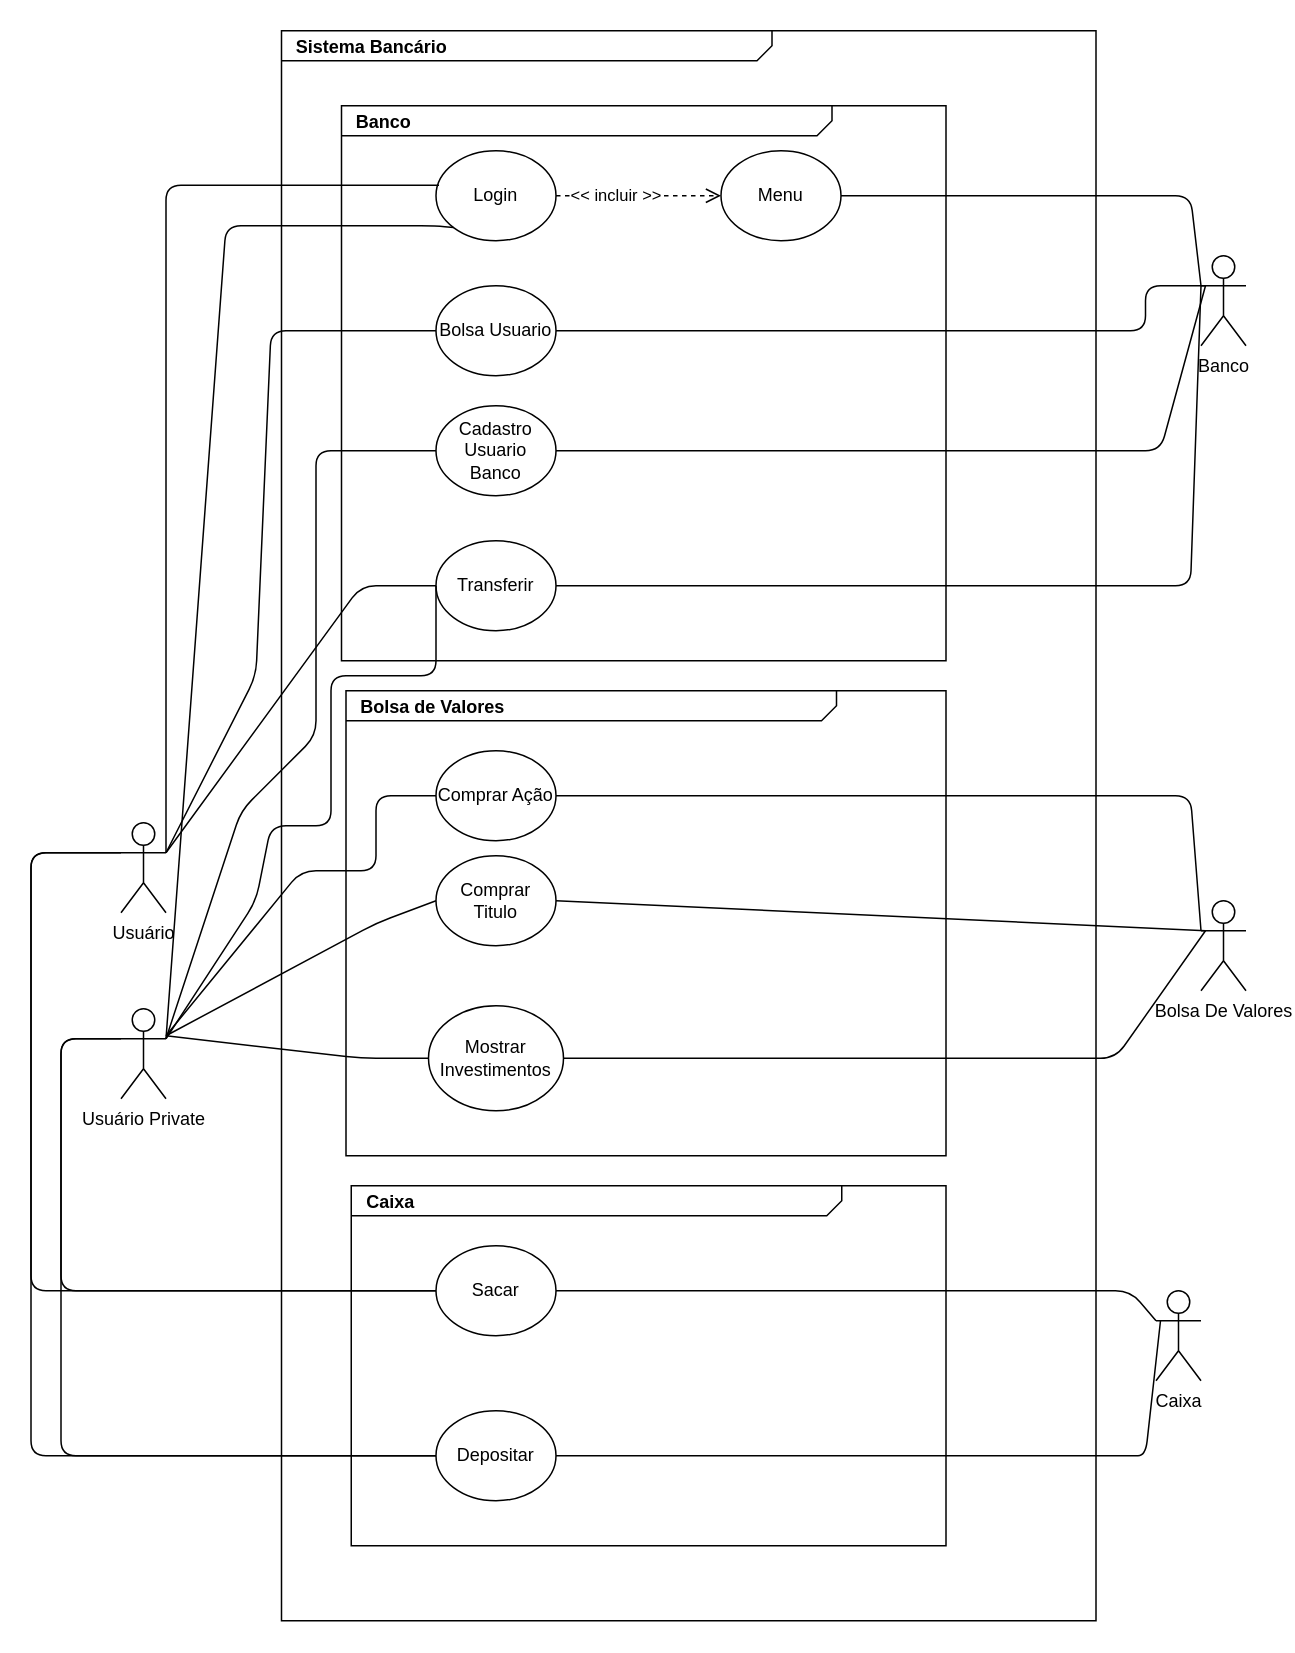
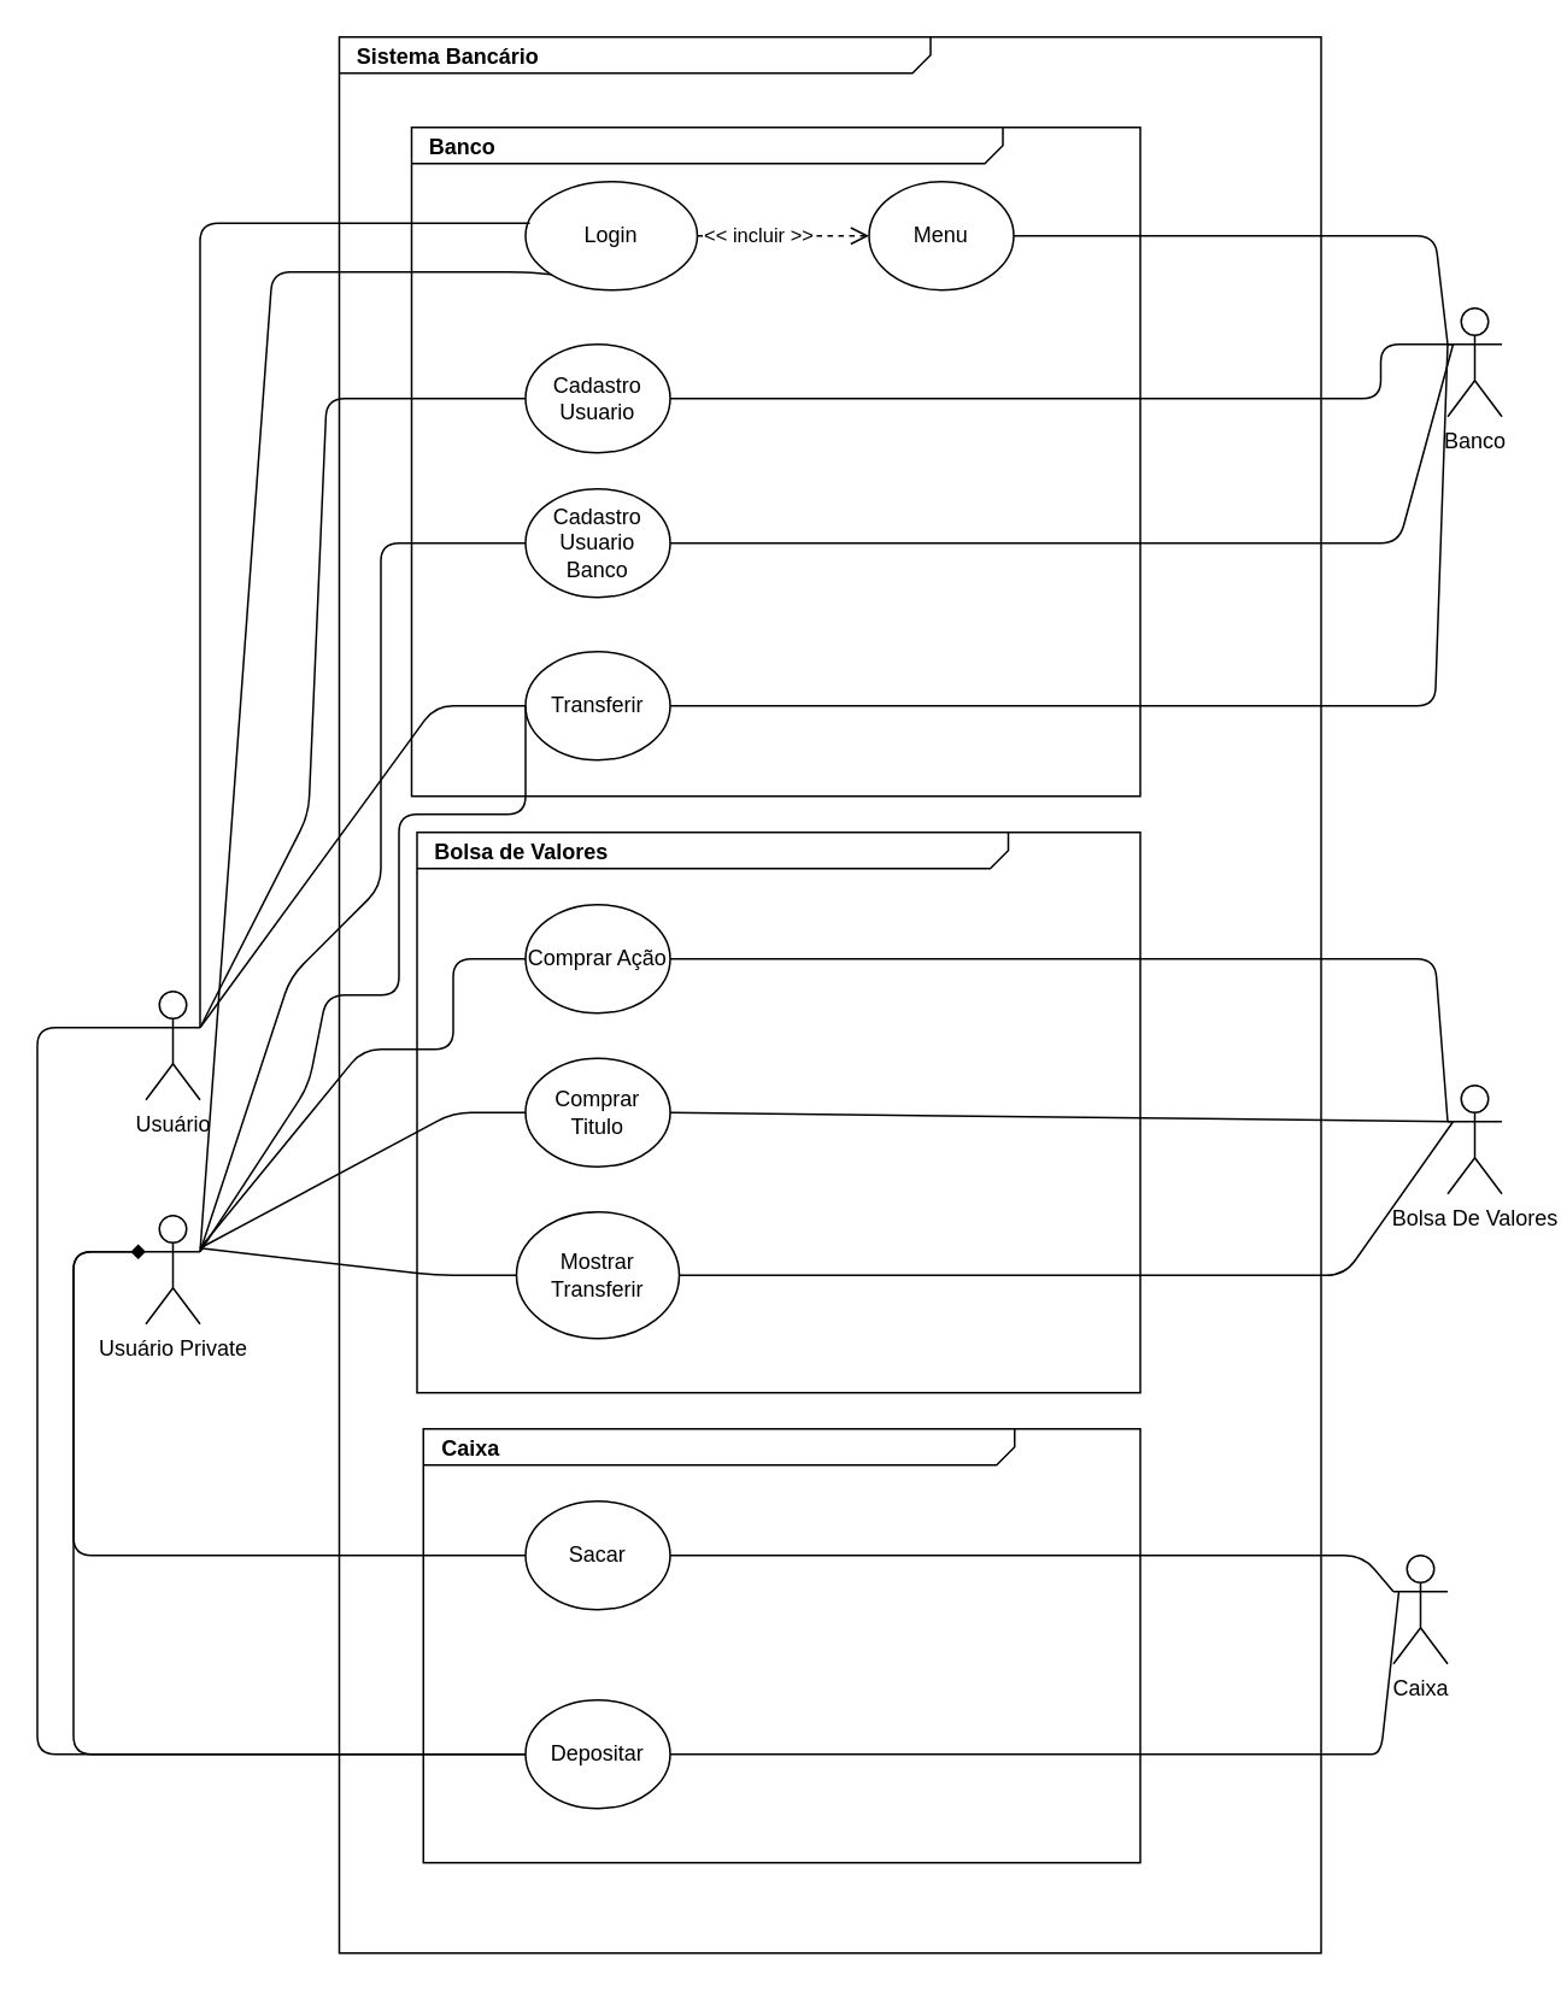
- <mxCell id="11" value="Login" style="ellipse;whiteSpace=wrap;html=1;" vertex="1" parent="1"><mxGeometry x="290" y="100" width="80" height="60" as="geometry" /></mxCell>
+ <mxCell id="11" value="Login" style="ellipse;whiteSpace=wrap;html=1;" vertex="1" parent="1"><mxGeometry x="290" y="100" width="95" height="60" as="geometry" /></mxCell>
- <mxCell id="17" value="Bolsa Usuario" style="ellipse;whiteSpace=wrap;html=1;" vertex="1" parent="1"><mxGeometry x="290" y="190" width="80" height="60" as="geometry" /></mxCell>
+ <mxCell id="17" value="Cadastro Usuario" style="ellipse;whiteSpace=wrap;html=1;" vertex="1" parent="1"><mxGeometry x="290" y="190" width="80" height="60" as="geometry" /></mxCell>
- <mxCell id="25" value="Comprar Titulo" style="ellipse;whiteSpace=wrap;html=1;" vertex="1" parent="1"><mxGeometry x="290" y="570" width="80" height="60" as="geometry" /></mxCell>
+ <mxCell id="25" value="Comprar Titulo" style="ellipse;whiteSpace=wrap;html=1;" vertex="1" parent="1"><mxGeometry x="290" y="585" width="80" height="60" as="geometry" /></mxCell>
- <mxCell id="26" value="Mostrar Investimentos" style="ellipse;whiteSpace=wrap;html=1;" vertex="1" parent="1"><mxGeometry x="285" y="670" width="90" height="70" as="geometry" /></mxCell>
+ <mxCell id="26" value="Mostrar Transferir" style="ellipse;whiteSpace=wrap;html=1;" vertex="1" parent="1"><mxGeometry x="285" y="670" width="90" height="70" as="geometry" /></mxCell>
- <mxCell id="34" value="" style="endArrow=none;html=1;entryX=0;entryY=0.333;entryDx=0;entryDy=0;entryPerimeter=0;exitX=0;exitY=0.5;exitDx=0;exitDy=0;" edge="1" parent="1" source="27" target="4"><mxGeometry width="50" height="50" relative="1" as="geometry"><mxPoint x="940" y="810" as="sourcePoint" /><mxPoint x="990" y="760" as="targetPoint" /><Array as="points"><mxPoint x="40" y="860" /><mxPoint x="40" y="692" /></Array></mxGeometry></mxCell>
+ <mxCell id="34" value="" style="endArrow=diamond;html=1;entryX=0;entryY=0.333;entryDx=0;entryDy=0;entryPerimeter=0;exitX=0;exitY=0.5;exitDx=0;exitDy=0;" edge="1" parent="1" source="27" target="4"><mxGeometry width="50" height="50" relative="1" as="geometry"><mxPoint x="940" y="810" as="sourcePoint" /><mxPoint x="990" y="760" as="targetPoint" /><Array as="points"><mxPoint x="40" y="860" /><mxPoint x="40" y="692" /></Array></mxGeometry></mxCell>
- <mxCell id="32" value="" style="endArrow=none;html=1;exitX=0;exitY=0.333;exitDx=0;exitDy=0;exitPerimeter=0;entryX=0;entryY=0.5;entryDx=0;entryDy=0;" edge="1" parent="1" source="3" target="27"><mxGeometry width="50" height="50" relative="1" as="geometry"><mxPoint x="940" y="810" as="sourcePoint" /><mxPoint x="990" y="760" as="targetPoint" /><Array as="points"><mxPoint x="20" y="568" /><mxPoint x="20" y="860" /></Array></mxGeometry></mxCell>
